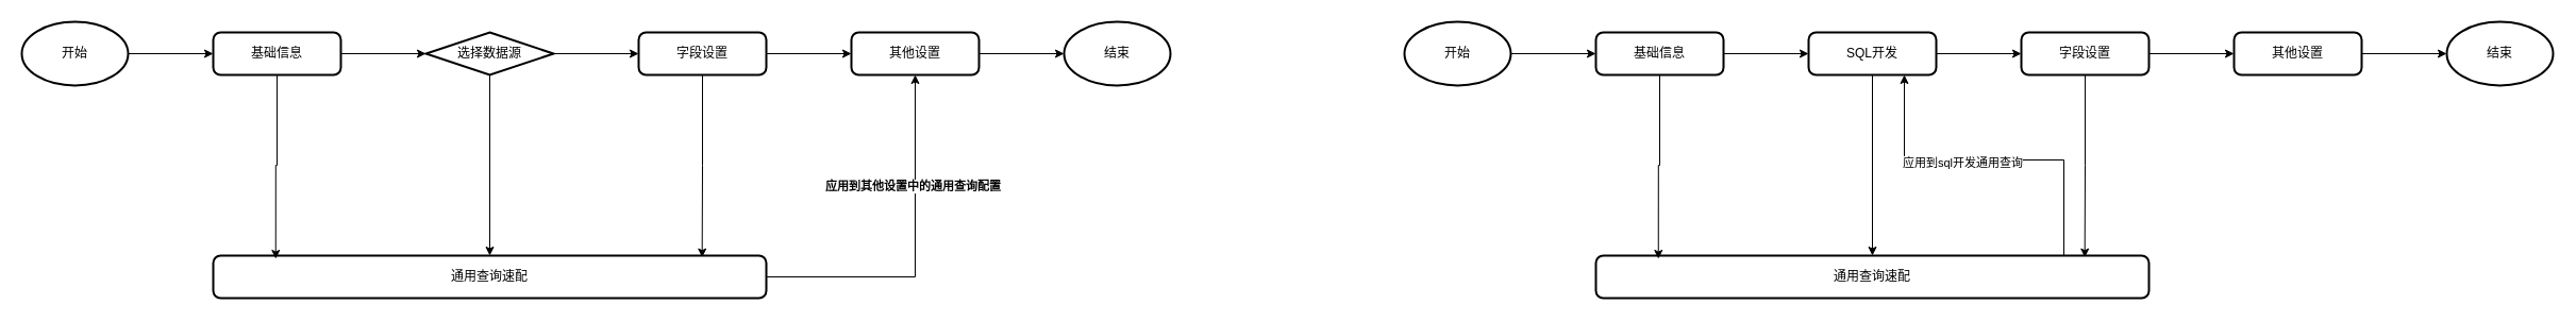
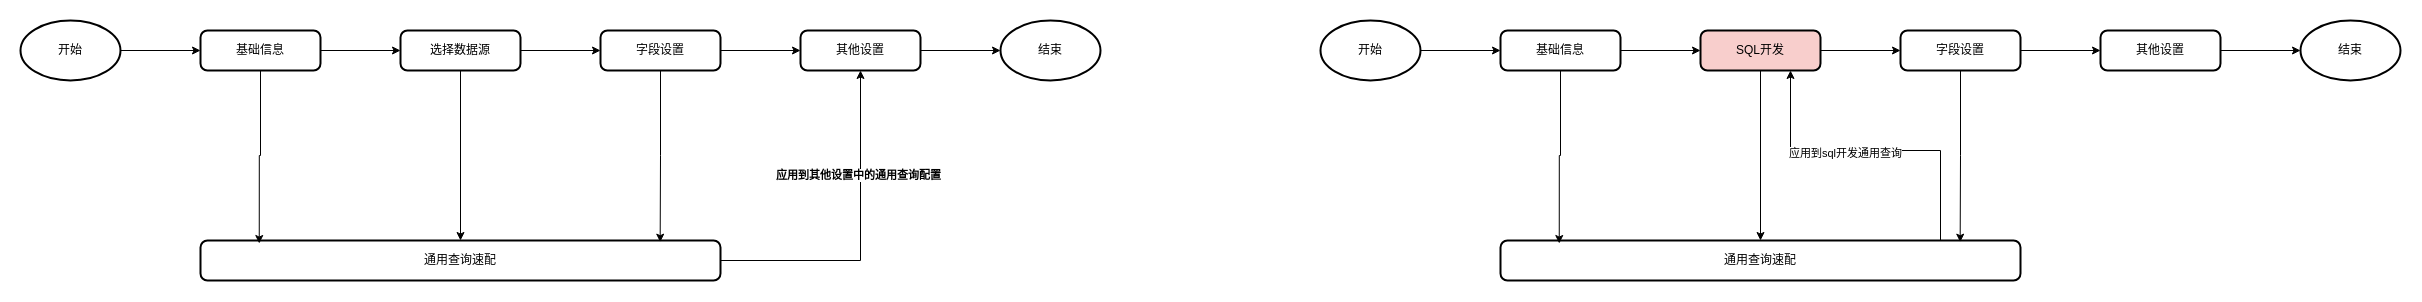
- <mxCell id="7" value="选择数据源" style="rhombus;whiteSpace=wrap;html=1;absoluteArcSize=1;arcSize=14;strokeWidth=2;" vertex="1" parent="1"><mxGeometry x="400" y="30" width="120" height="40" as="geometry" /></mxCell>
+ <mxCell id="7" value="选择数据源" style="rounded=1;whiteSpace=wrap;html=1;absoluteArcSize=1;arcSize=14;strokeWidth=2;" vertex="1" parent="1"><mxGeometry x="400" y="30" width="120" height="40" as="geometry" /></mxCell>
- <mxCell id="24" value="SQL开发" style="rounded=1;whiteSpace=wrap;html=1;absoluteArcSize=1;arcSize=14;strokeWidth=2;" vertex="1" parent="1"><mxGeometry x="1700" y="30" width="120" height="40" as="geometry" /></mxCell>
+ <mxCell id="24" value="SQL开发" style="rounded=1;whiteSpace=wrap;html=1;absoluteArcSize=1;arcSize=14;strokeWidth=2;fillColor=#f8cecc;" vertex="1" parent="1"><mxGeometry x="1700" y="30" width="120" height="40" as="geometry" /></mxCell>
